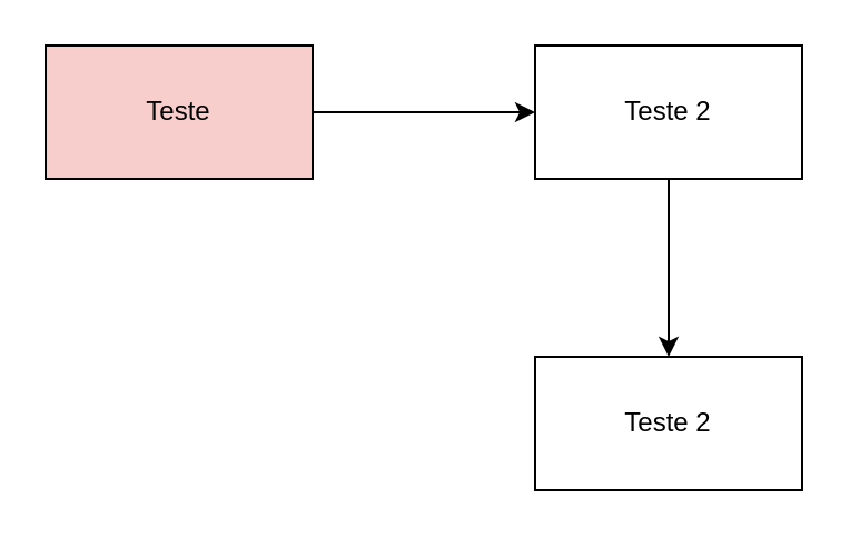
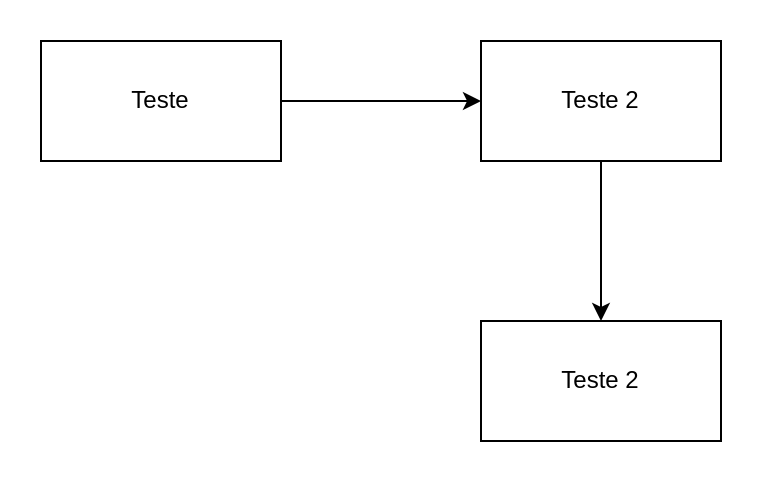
- <mxCell id="3" value="Teste" style="rounded=0;whiteSpace=wrap;html=1;fillColor=#f8cecc;" vertex="1" parent="1"><mxGeometry x="20" y="20" width="120" height="60" as="geometry" /></mxCell>
+ <mxCell id="3" value="Teste" style="rounded=0;whiteSpace=wrap;html=1;" vertex="1" parent="1"><mxGeometry x="20" y="20" width="120" height="60" as="geometry" /></mxCell>
